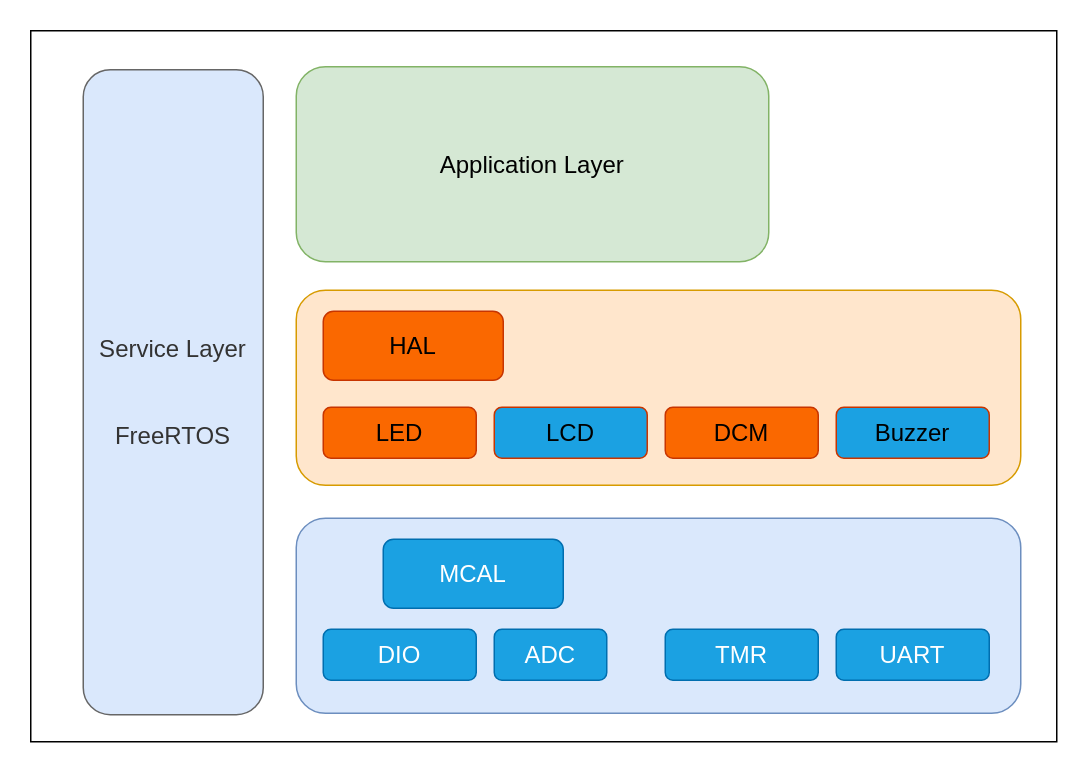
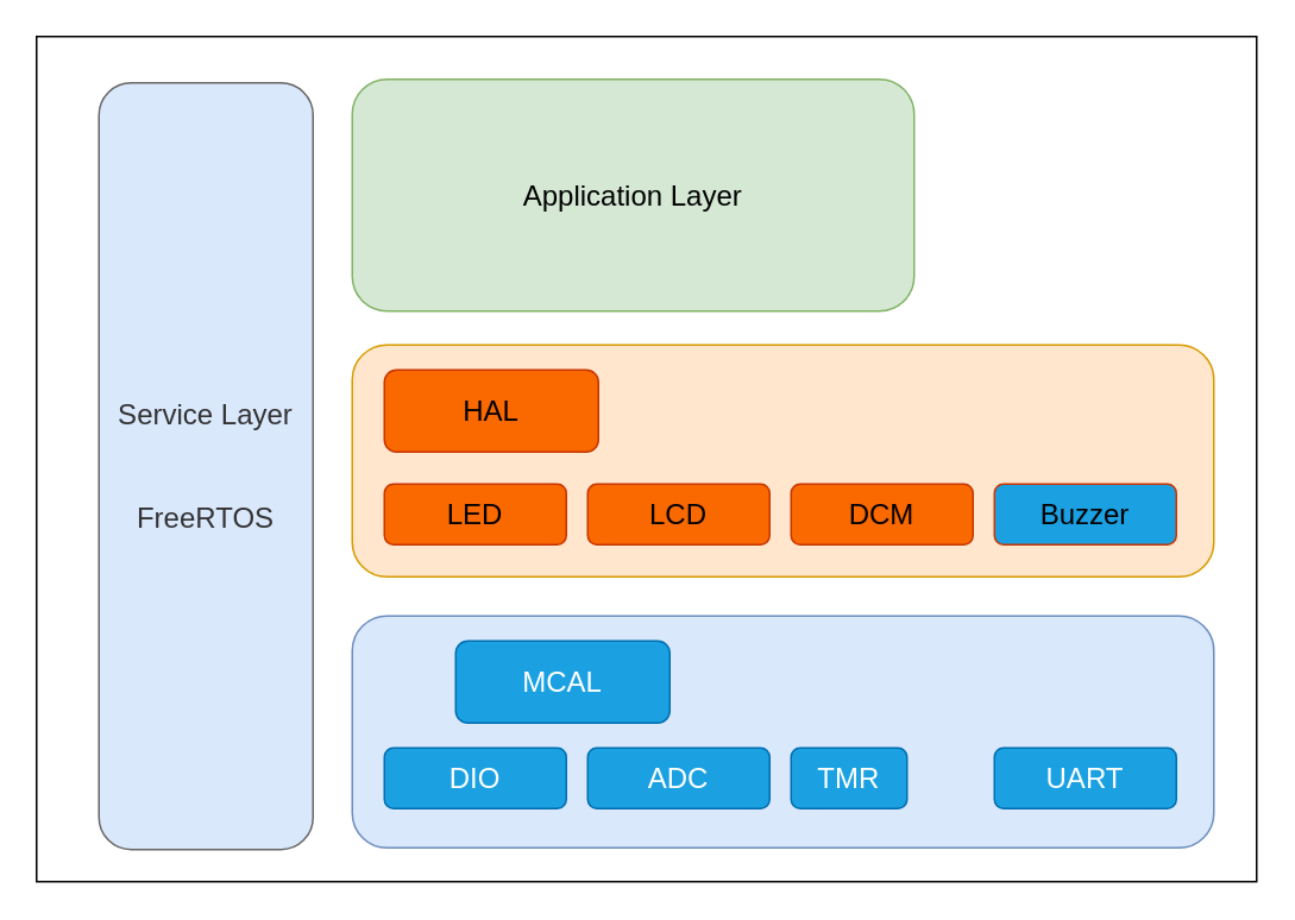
- <mxCell id="15" value="LCD" style="rounded=1;whiteSpace=wrap;html=1;fontSize=16;fillColor=#1ba1e2;fontColor=#000000;strokeColor=#C73500;" vertex="1" parent="1"><mxGeometry x="329" y="271" width="102" height="34" as="geometry" /></mxCell>
+ <mxCell id="15" value="LCD" style="rounded=1;whiteSpace=wrap;html=1;fontSize=16;fillColor=#fa6800;fontColor=#000000;strokeColor=#C73500;" vertex="1" parent="1"><mxGeometry x="329" y="271" width="102" height="34" as="geometry" /></mxCell>
- <mxCell id="6" value="ADC" style="rounded=1;whiteSpace=wrap;html=1;fontSize=16;fillColor=#1ba1e2;fontColor=#ffffff;strokeColor=#006EAF;" vertex="1" parent="1"><mxGeometry x="329" y="419" width="75" height="34" as="geometry" /></mxCell>
+ <mxCell id="6" value="ADC" style="rounded=1;whiteSpace=wrap;html=1;fontSize=16;fillColor=#1ba1e2;fontColor=#ffffff;strokeColor=#006EAF;" vertex="1" parent="1"><mxGeometry x="329" y="419" width="102" height="34" as="geometry" /></mxCell>
- <mxCell id="5" value="TMR" style="rounded=1;whiteSpace=wrap;html=1;fontSize=16;fillColor=#1ba1e2;fontColor=#ffffff;strokeColor=#006EAF;" vertex="1" parent="1"><mxGeometry x="443" y="419" width="102" height="34" as="geometry" /></mxCell>
+ <mxCell id="5" value="TMR" style="rounded=1;whiteSpace=wrap;html=1;fontSize=16;fillColor=#1ba1e2;fontColor=#ffffff;strokeColor=#006EAF;" vertex="1" parent="1"><mxGeometry x="443" y="419" width="65" height="34" as="geometry" /></mxCell>
